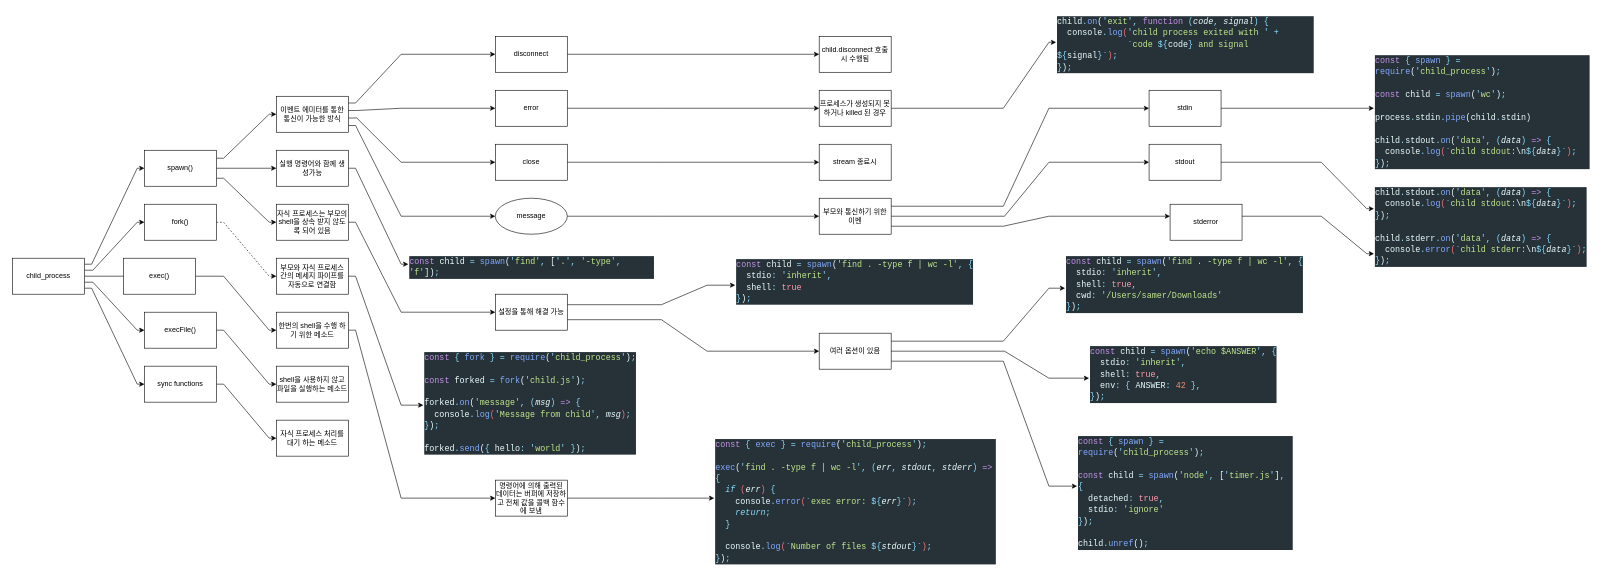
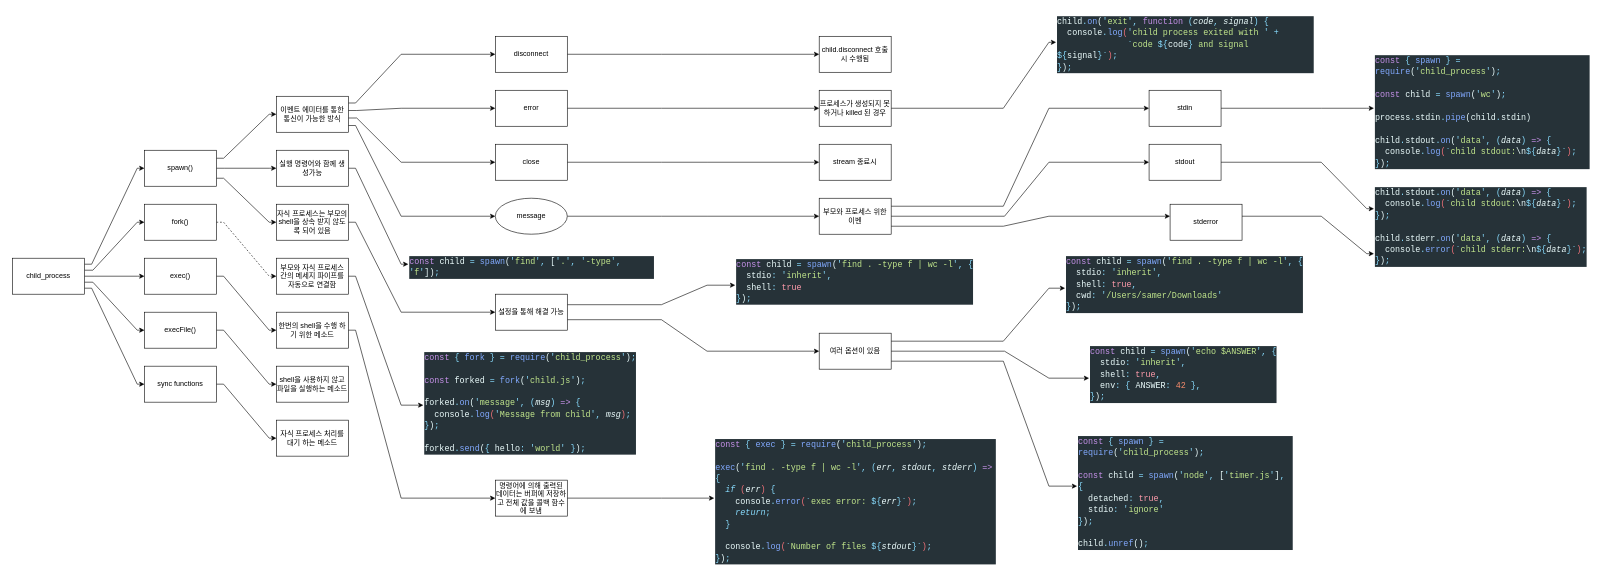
- <mxCell id="38" value="부모와 통신하기 위한 이벤" style="rounded=0;whiteSpace=wrap;html=1;" parent="1" vertex="1"><mxGeometry x="1365" y="330" width="120" height="60" as="geometry" /></mxCell>
+ <mxCell id="38" value="부모와 프로세스 위한 이벤" style="rounded=0;whiteSpace=wrap;html=1;" parent="1" vertex="1"><mxGeometry x="1365" y="330" width="120" height="60" as="geometry" /></mxCell>
- <mxCell id="15" value="exec()" style="rounded=0;whiteSpace=wrap;html=1;" parent="1" vertex="1"><mxGeometry x="205" y="430" width="120" height="60" as="geometry" /></mxCell>
+ <mxCell id="15" value="exec()" style="rounded=0;whiteSpace=wrap;html=1;" parent="1" vertex="1"><mxGeometry x="240" y="430" width="120" height="60" as="geometry" /></mxCell>
